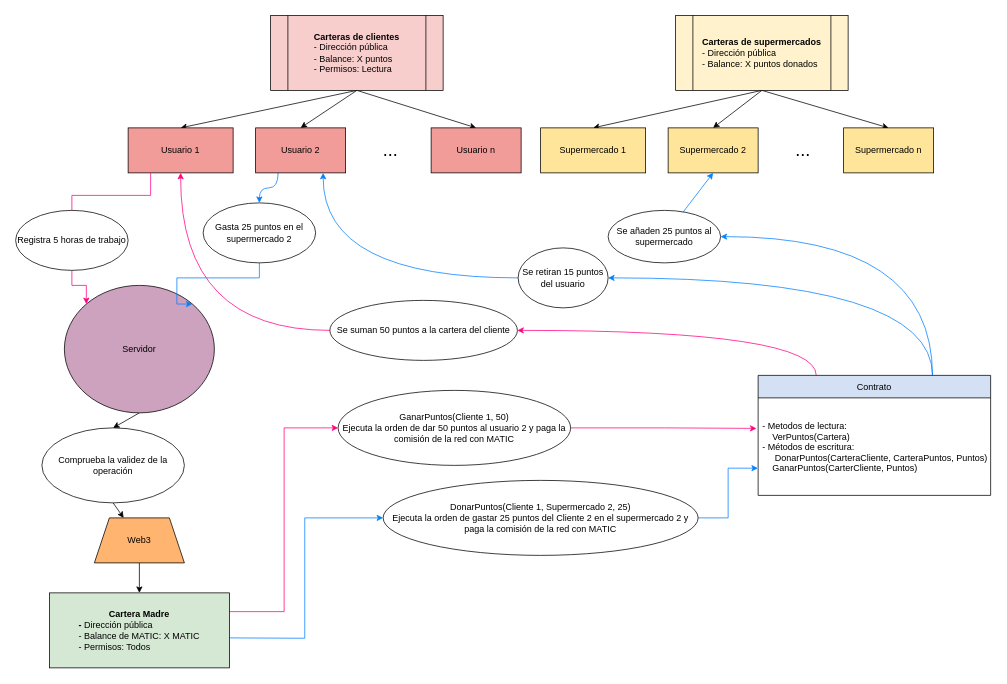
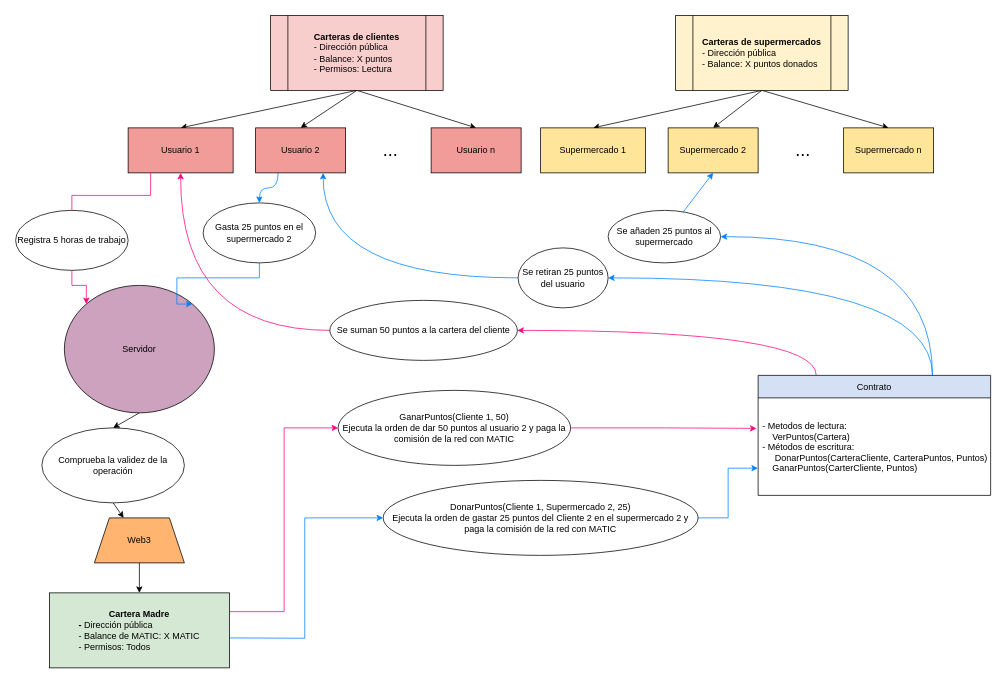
- <mxCell id="41" value="Se retiran 15 puntos del usuario" style="ellipse;whiteSpace=wrap;html=1;fontSize=12;" parent="1" vertex="1"><mxGeometry x="690" y="330" width="120" height="80" as="geometry" /></mxCell>
+ <mxCell id="41" value="Se retiran 25 puntos del usuario" style="ellipse;whiteSpace=wrap;html=1;fontSize=12;" parent="1" vertex="1"><mxGeometry x="690" y="330" width="120" height="80" as="geometry" /></mxCell>
